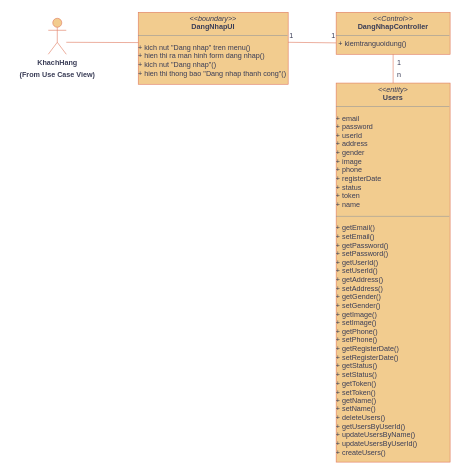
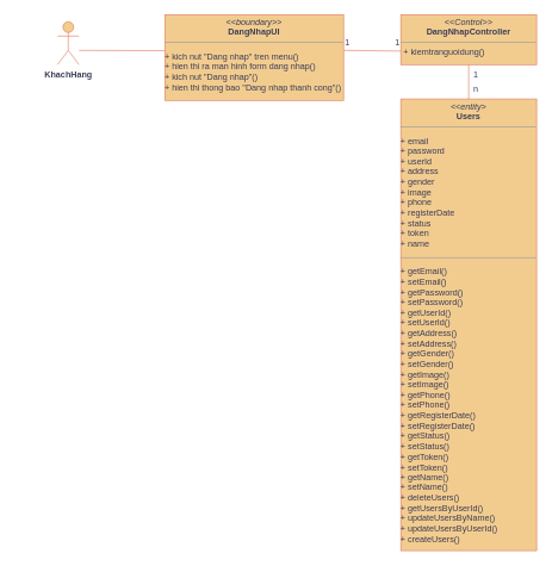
- <mxCell id="7" value="&lt;b&gt;(From Use Case View)&lt;/b&gt;" style="text;html=1;align=center;verticalAlign=middle;resizable=0;points=[];autosize=1;strokeColor=none;fillColor=none;labelBackgroundColor=none;fontColor=#393C56;" vertex="1" parent="1"><mxGeometry x="20" y="110" width="150" height="30" as="geometry" /></mxCell>
